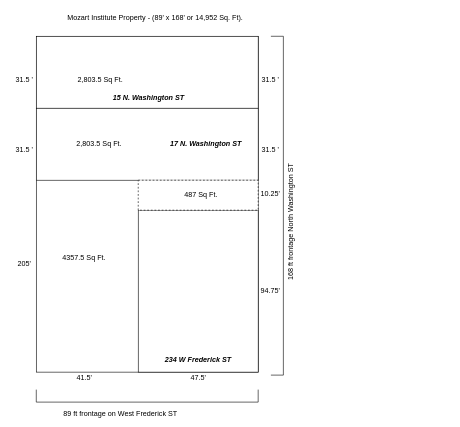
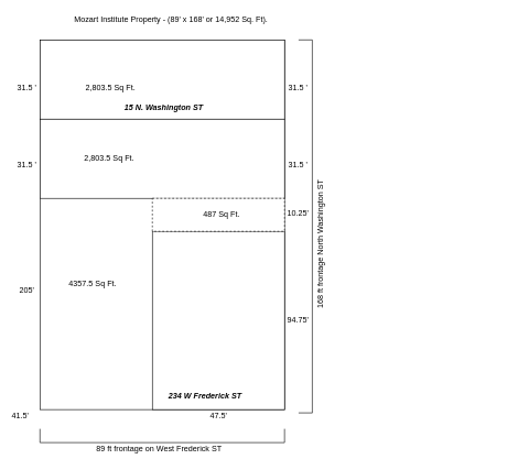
- <mxCell id="18" value="&lt;b&gt;&lt;i&gt;17 N. Washington ST&lt;/i&gt;&lt;/b&gt;" style="text;html=1;strokeColor=none;fillColor=none;align=center;verticalAlign=middle;whiteSpace=wrap;rounded=0;" vertex="1" parent="1"><mxGeometry x="272.5" y="230" width="140" height="20" as="geometry" /></mxCell>
- <mxCell id="17" value="&lt;b&gt;&lt;i&gt;234 W Frederick ST&lt;/i&gt;&lt;/b&gt;" style="text;html=1;strokeColor=none;fillColor=none;align=center;verticalAlign=middle;whiteSpace=wrap;rounded=0;" vertex="1" parent="1"><mxGeometry x="270" y="590" width="120" height="20" as="geometry" /></mxCell>
+ <mxCell id="17" value="&lt;b&gt;&lt;i&gt;234 W Frederick ST&lt;/i&gt;&lt;/b&gt;" style="text;html=1;strokeColor=none;fillColor=none;align=center;verticalAlign=middle;whiteSpace=wrap;rounded=0;" vertex="1" parent="1"><mxGeometry x="250" y="590" width="120" height="20" as="geometry" /></mxCell>
- <mxCell id="15" value="41.5'" style="text;html=1;align=center;verticalAlign=middle;resizable=0;points=[];autosize=1;" vertex="1" parent="1"><mxGeometry x="120" y="620" width="40" height="20" as="geometry" /></mxCell>
+ <mxCell id="15" value="41.5'" style="text;html=1;align=center;verticalAlign=middle;resizable=0;points=[];autosize=1;" vertex="1" parent="1"><mxGeometry x="10" y="620" width="40" height="20" as="geometry" /></mxCell>
- <mxCell id="8" value="89 ft frontage on West Frederick ST" style="text;html=1;align=center;verticalAlign=middle;resizable=0;points=[];autosize=1;" vertex="1" parent="1"><mxGeometry x="95" y="680" width="210" height="20" as="geometry" /></mxCell>
+ <mxCell id="8" value="89 ft frontage on West Frederick ST" style="text;html=1;align=center;verticalAlign=middle;resizable=0;points=[];autosize=1;" vertex="1" parent="1"><mxGeometry x="135" y="670" width="210" height="20" as="geometry" /></mxCell>
